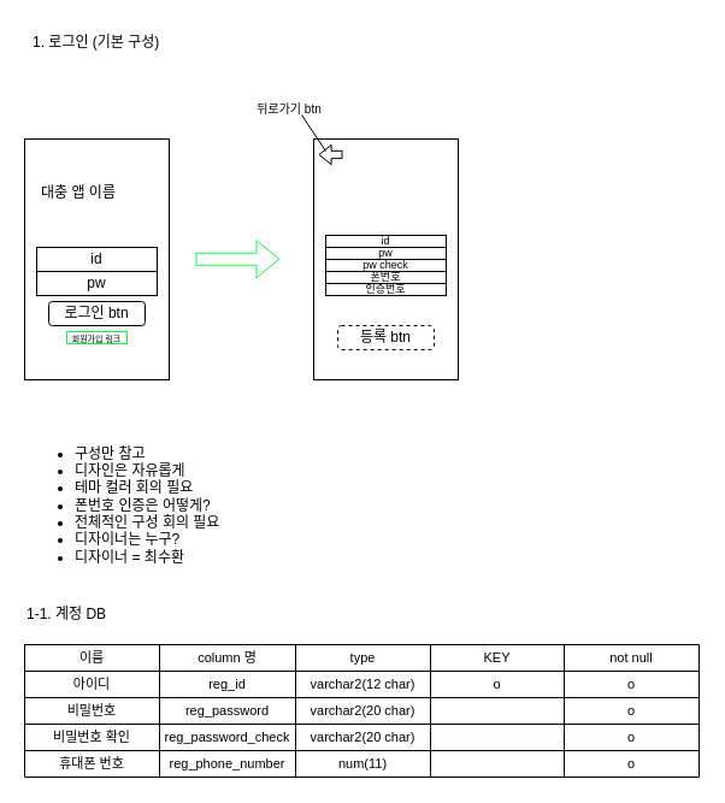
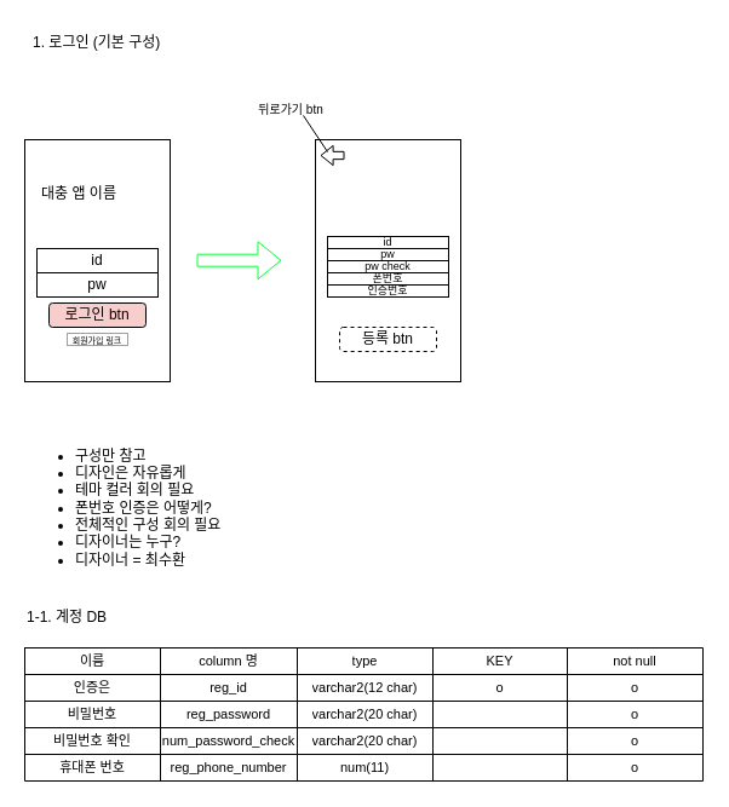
- <mxCell id="13" value="로그인 btn" style="rounded=1;whiteSpace=wrap;html=1;" vertex="1" parent="1"><mxGeometry x="40" y="250" width="80" height="20" as="geometry" /></mxCell>
+ <mxCell id="13" value="로그인 btn" style="rounded=1;whiteSpace=wrap;html=1;fillColor=#f8cecc;" vertex="1" parent="1"><mxGeometry x="40" y="250" width="80" height="20" as="geometry" /></mxCell>
- <mxCell id="29" value="아이디" style="shape=partialRectangle;html=1;whiteSpace=wrap;connectable=0;strokeColor=inherit;overflow=hidden;fillColor=none;top=0;left=0;bottom=0;right=0;pointerEvents=1;fontSize=11;" vertex="1" parent="28"><mxGeometry width="112" height="22" as="geometry"><mxRectangle width="112" height="22" as="alternateBounds" /></mxGeometry></mxCell>
+ <mxCell id="29" value="인증은" style="shape=partialRectangle;html=1;whiteSpace=wrap;connectable=0;strokeColor=inherit;overflow=hidden;fillColor=none;top=0;left=0;bottom=0;right=0;pointerEvents=1;fontSize=11;" vertex="1" parent="28"><mxGeometry width="112" height="22" as="geometry"><mxRectangle width="112" height="22" as="alternateBounds" /></mxGeometry></mxCell>
- <mxCell id="42" value="reg_password_check" style="shape=partialRectangle;html=1;whiteSpace=wrap;connectable=0;strokeColor=inherit;overflow=hidden;fillColor=none;top=0;left=0;bottom=0;right=0;pointerEvents=1;fontSize=11;" vertex="1" parent="40"><mxGeometry x="112" width="113" height="22" as="geometry"><mxRectangle width="113" height="22" as="alternateBounds" /></mxGeometry></mxCell>
+ <mxCell id="42" value="num_password_check" style="shape=partialRectangle;html=1;whiteSpace=wrap;connectable=0;strokeColor=inherit;overflow=hidden;fillColor=none;top=0;left=0;bottom=0;right=0;pointerEvents=1;fontSize=11;" vertex="1" parent="40"><mxGeometry x="112" width="113" height="22" as="geometry"><mxRectangle width="113" height="22" as="alternateBounds" /></mxGeometry></mxCell>
